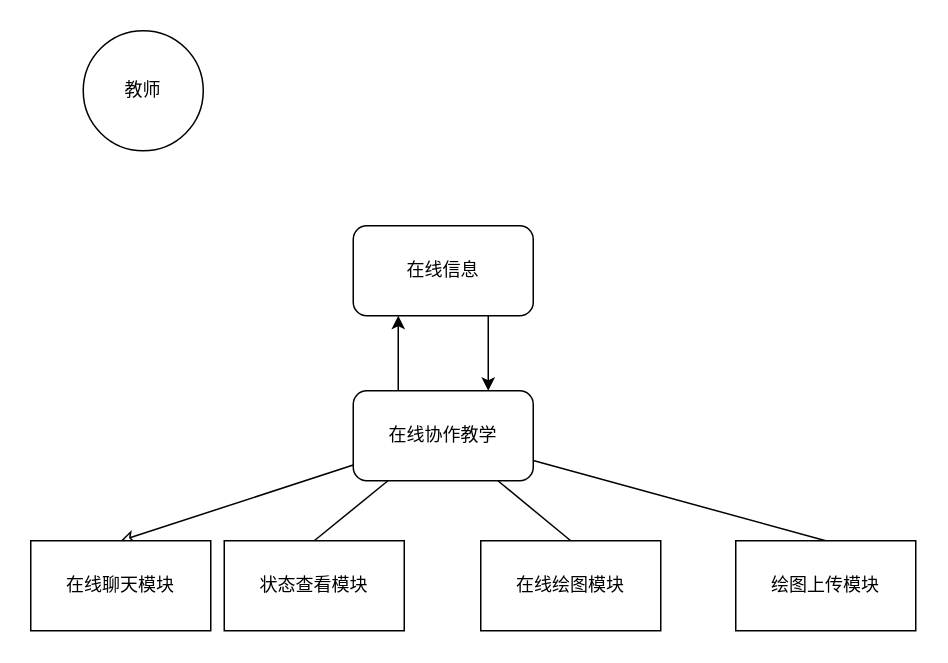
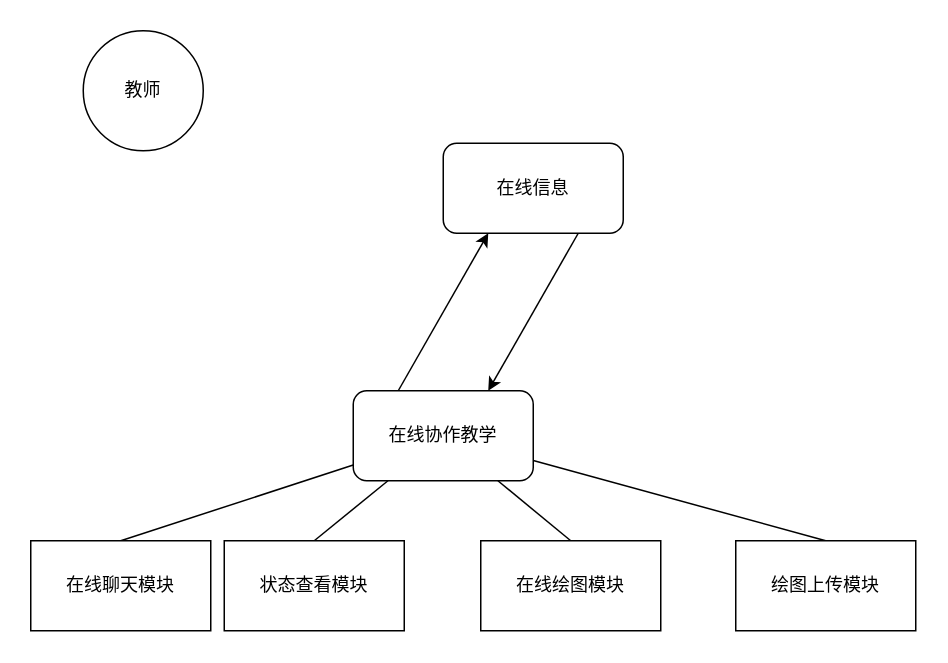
- <mxCell id="9" value="在线信息" style="rounded=1;whiteSpace=wrap;html=1;" vertex="1" parent="1"><mxGeometry x="235" y="150" width="120" height="60" as="geometry" /></mxCell>
+ <mxCell id="9" value="在线信息" style="rounded=1;whiteSpace=wrap;html=1;" vertex="1" parent="1"><mxGeometry x="295" y="95" width="120" height="60" as="geometry" /></mxCell>
- <mxCell id="3" style="edgeStyle=none;rounded=0;orthogonalLoop=1;jettySize=auto;html=1;entryX=0.5;entryY=0;entryDx=0;entryDy=0;endArrow=classic;endFill=0;" edge="1" parent="1" source="7" target="11"><mxGeometry relative="1" as="geometry" /></mxCell>
+ <mxCell id="3" style="edgeStyle=none;rounded=0;orthogonalLoop=1;jettySize=auto;html=1;entryX=0.5;entryY=0;entryDx=0;entryDy=0;endArrow=none;endFill=0;" edge="1" parent="1" source="7" target="11"><mxGeometry relative="1" as="geometry" /></mxCell>
